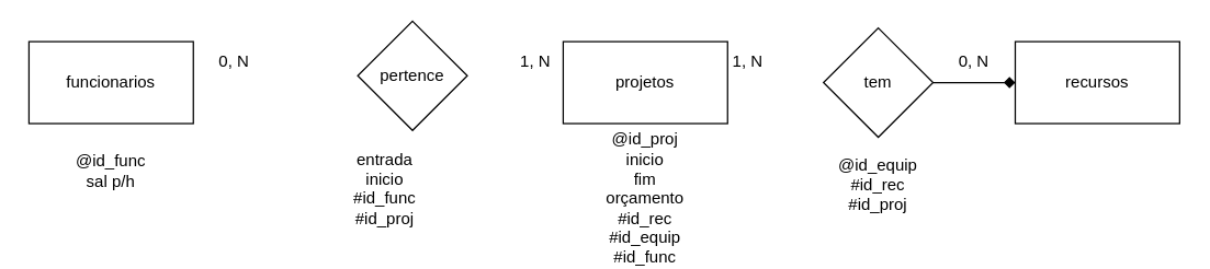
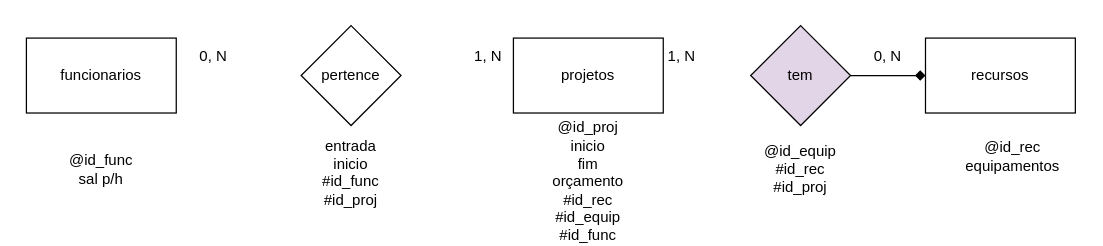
- <mxCell id="3" value="pertence" style="rhombus;whiteSpace=wrap;html=1;rounded=0;" vertex="1" parent="1"><mxGeometry x="260" y="15" width="80" height="80" as="geometry" /></mxCell>
+ <mxCell id="3" value="pertence" style="rhombus;whiteSpace=wrap;html=1;rounded=0;" vertex="1" parent="1"><mxGeometry x="240" y="20" width="80" height="80" as="geometry" /></mxCell>
- <mxCell id="6" value="tem" style="rhombus;whiteSpace=wrap;html=1;rounded=0;" vertex="1" parent="1"><mxGeometry x="600" y="20" width="80" height="80" as="geometry" /></mxCell>
+ <mxCell id="6" value="tem" style="rhombus;whiteSpace=wrap;html=1;rounded=0;fillColor=#e1d5e7;" vertex="1" parent="1"><mxGeometry x="600" y="20" width="80" height="80" as="geometry" /></mxCell>
- <mxCell id="8" value="@id_func&lt;div&gt;sal p/h&lt;/div&gt;" style="text;html=1;align=center;verticalAlign=middle;whiteSpace=wrap;rounded=0;" vertex="1" parent="1"><mxGeometry x="50" y="110" width="60" height="30" as="geometry" /></mxCell>
+ <mxCell id="8" value="@id_func&lt;div&gt;sal p/h&lt;/div&gt;" style="text;html=1;align=center;verticalAlign=middle;whiteSpace=wrap;rounded=0;" vertex="1" parent="1"><mxGeometry x="50" y="120" width="60" height="30" as="geometry" /></mxCell>
+ <mxCell id="14" value="@id_rec&lt;div&gt;equipamentos&lt;/div&gt;" style="text;html=1;align=center;verticalAlign=middle;whiteSpace=wrap;rounded=0;" vertex="1" parent="1"><mxGeometry x="780" y="110" width="60" height="30" as="geometry" /></mxCell>
